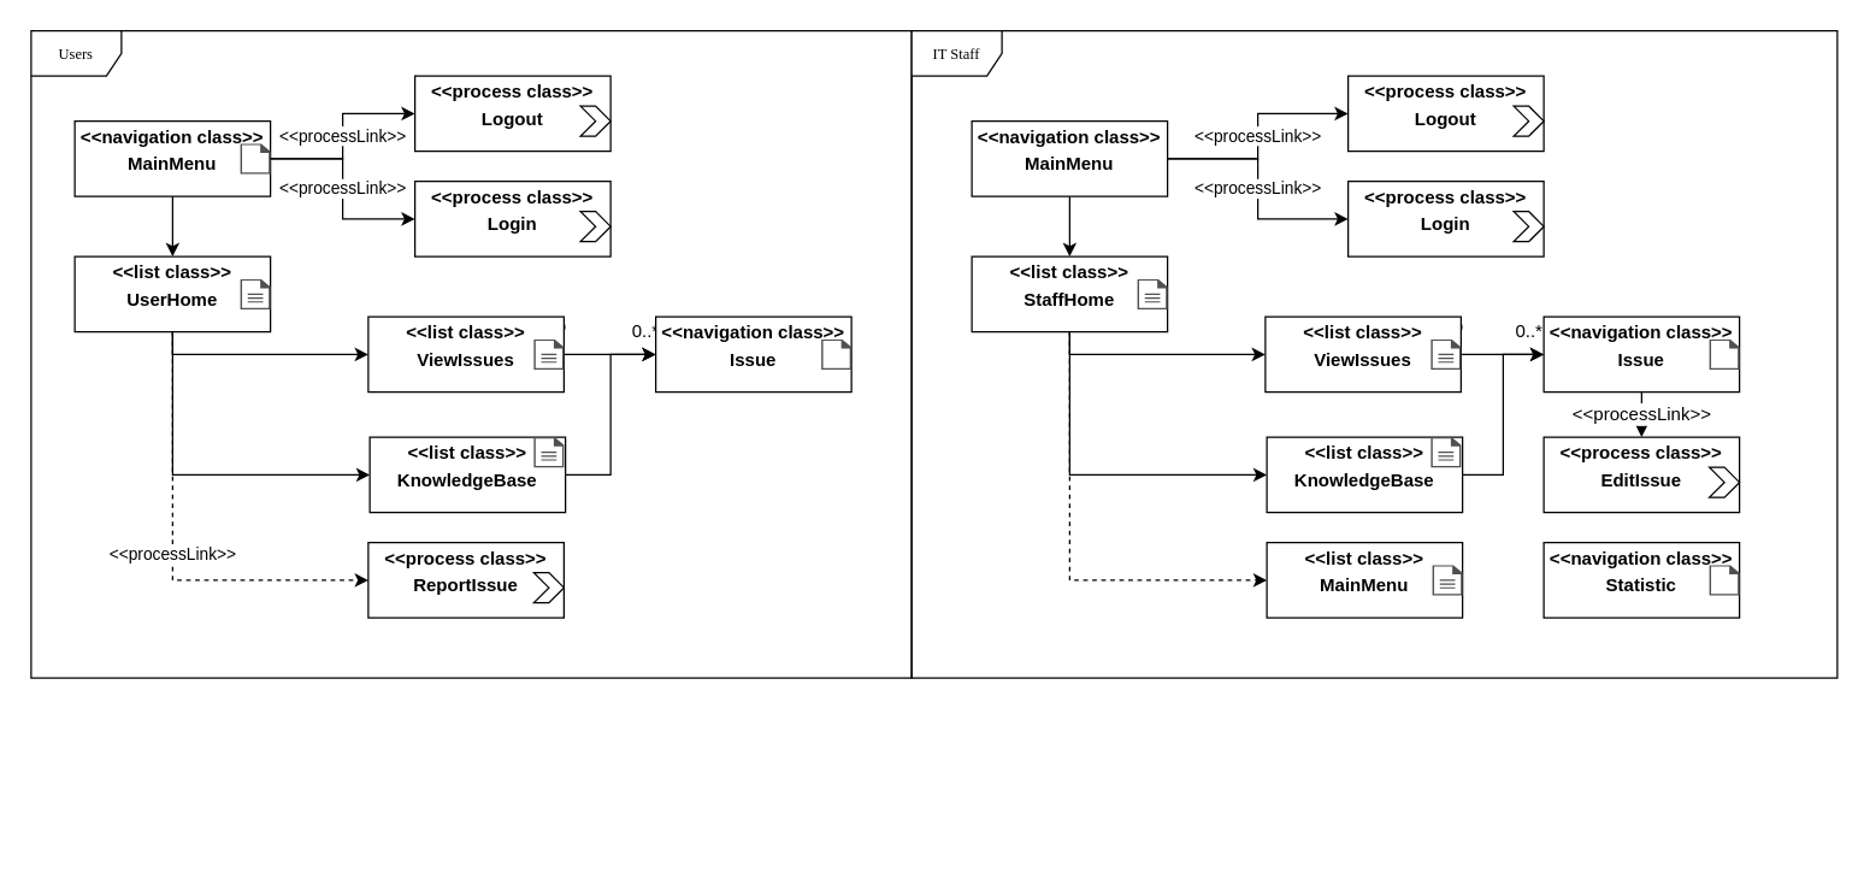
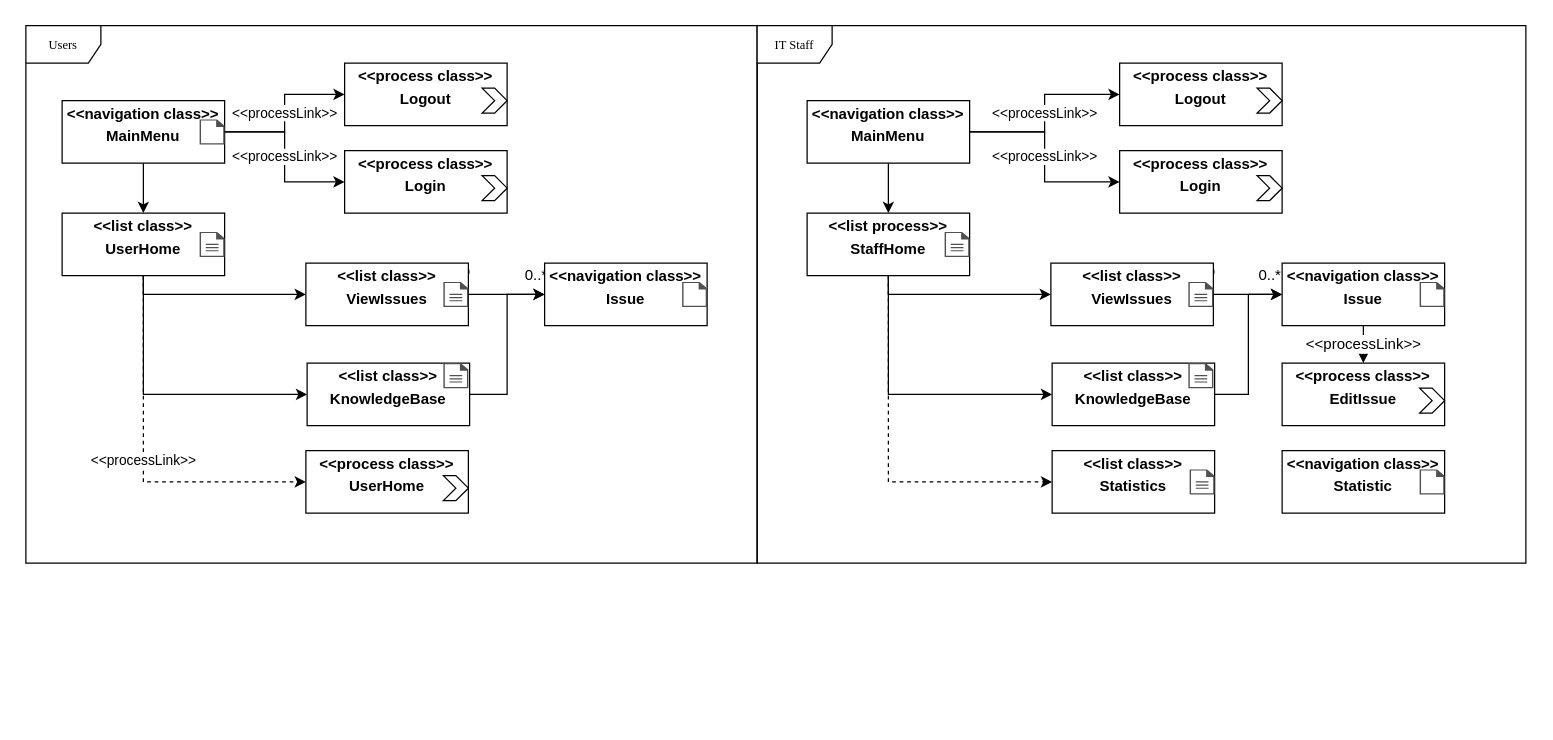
- <mxCell id="62" value="&lt;p style=&quot;margin: 4px 0px 0px; text-align: center;&quot;&gt;&lt;b&gt;&amp;lt;&amp;lt;list class&amp;gt;&amp;gt;&lt;/b&gt;&lt;/p&gt;&lt;p style=&quot;margin: 4px 0px 0px; text-align: center;&quot;&gt;&lt;b&gt;StaffHome&lt;/b&gt;&lt;/p&gt;" style="verticalAlign=top;align=left;overflow=fill;fontSize=12;fontFamily=Helvetica;html=1;rounded=0;shadow=0;comic=0;labelBackgroundColor=none;strokeWidth=1" parent="1" vertex="1"><mxGeometry x="645" y="170" width="130" height="50" as="geometry" /></mxCell>
+ <mxCell id="62" value="&lt;p style=&quot;margin: 4px 0px 0px; text-align: center;&quot;&gt;&lt;b&gt;&amp;lt;&amp;lt;list process&amp;gt;&amp;gt;&lt;/b&gt;&lt;/p&gt;&lt;p style=&quot;margin: 4px 0px 0px; text-align: center;&quot;&gt;&lt;b&gt;StaffHome&lt;/b&gt;&lt;/p&gt;" style="verticalAlign=top;align=left;overflow=fill;fontSize=12;fontFamily=Helvetica;html=1;rounded=0;shadow=0;comic=0;labelBackgroundColor=none;strokeWidth=1" parent="1" vertex="1"><mxGeometry x="645" y="170" width="130" height="50" as="geometry" /></mxCell>
- <mxCell id="22" value="&lt;div style=&quot;text-align: center;&quot;&gt;&lt;p style=&quot;margin: 4px 0px 0px;&quot;&gt;&lt;b&gt;&amp;lt;&amp;lt;process class&amp;gt;&amp;gt;&lt;/b&gt;&lt;/p&gt;&lt;p style=&quot;margin: 4px 0px 0px;&quot;&gt;&lt;b&gt;ReportIssue&lt;/b&gt;&lt;/p&gt;&lt;/div&gt;" style="verticalAlign=top;align=left;overflow=fill;fontSize=12;fontFamily=Helvetica;html=1;rounded=0;shadow=0;comic=0;labelBackgroundColor=none;strokeWidth=1" parent="21" vertex="1"><mxGeometry width="130" height="50" as="geometry" /></mxCell>
+ <mxCell id="22" value="&lt;div style=&quot;text-align: center;&quot;&gt;&lt;p style=&quot;margin: 4px 0px 0px;&quot;&gt;&lt;b&gt;&amp;lt;&amp;lt;process class&amp;gt;&amp;gt;&lt;/b&gt;&lt;/p&gt;&lt;p style=&quot;margin: 4px 0px 0px;&quot;&gt;&lt;b&gt;UserHome&lt;/b&gt;&lt;/p&gt;&lt;/div&gt;" style="verticalAlign=top;align=left;overflow=fill;fontSize=12;fontFamily=Helvetica;html=1;rounded=0;shadow=0;comic=0;labelBackgroundColor=none;strokeWidth=1" parent="21" vertex="1"><mxGeometry width="130" height="50" as="geometry" /></mxCell>
- <mxCell id="52" value="&lt;div style=&quot;text-align: center;&quot;&gt;&lt;p style=&quot;margin: 4px 0px 0px;&quot;&gt;&lt;b&gt;&amp;lt;&amp;lt;list class&amp;gt;&amp;gt;&lt;/b&gt;&lt;/p&gt;&lt;p style=&quot;margin: 4px 0px 0px;&quot;&gt;&lt;b&gt;MainMenu&lt;/b&gt;&lt;/p&gt;&lt;/div&gt;" style="verticalAlign=top;align=left;overflow=fill;fontSize=12;fontFamily=Helvetica;html=1;rounded=0;shadow=0;comic=0;labelBackgroundColor=none;strokeWidth=1" parent="51" vertex="1"><mxGeometry width="130" height="50" as="geometry" /></mxCell>
+ <mxCell id="52" value="&lt;div style=&quot;text-align: center;&quot;&gt;&lt;p style=&quot;margin: 4px 0px 0px;&quot;&gt;&lt;b&gt;&amp;lt;&amp;lt;list class&amp;gt;&amp;gt;&lt;/b&gt;&lt;/p&gt;&lt;p style=&quot;margin: 4px 0px 0px;&quot;&gt;&lt;b&gt;Statistics&lt;/b&gt;&lt;/p&gt;&lt;/div&gt;" style="verticalAlign=top;align=left;overflow=fill;fontSize=12;fontFamily=Helvetica;html=1;rounded=0;shadow=0;comic=0;labelBackgroundColor=none;strokeWidth=1" parent="51" vertex="1"><mxGeometry width="130" height="50" as="geometry" /></mxCell>
